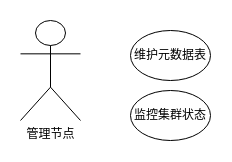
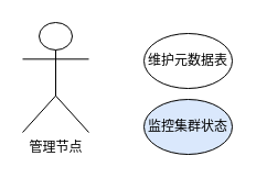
- <mxCell id="4" value="&lt;div class=&quot;lake-content&quot;&gt;&lt;div class=&quot;lake-content&quot;&gt;&lt;span class=&quot;ne-text&quot;&gt;监控集群状态&lt;/span&gt;&lt;/div&gt;&lt;/div&gt;" style="ellipse;whiteSpace=wrap;html=1;" vertex="1" parent="1"><mxGeometry x="130" y="90" width="80" height="50" as="geometry" /></mxCell>
+ <mxCell id="4" value="&lt;div class=&quot;lake-content&quot;&gt;&lt;div class=&quot;lake-content&quot;&gt;&lt;span class=&quot;ne-text&quot;&gt;监控集群状态&lt;/span&gt;&lt;/div&gt;&lt;/div&gt;" style="ellipse;whiteSpace=wrap;html=1;fillColor=#dae8fc;" vertex="1" parent="1"><mxGeometry x="130" y="90" width="80" height="50" as="geometry" /></mxCell>
